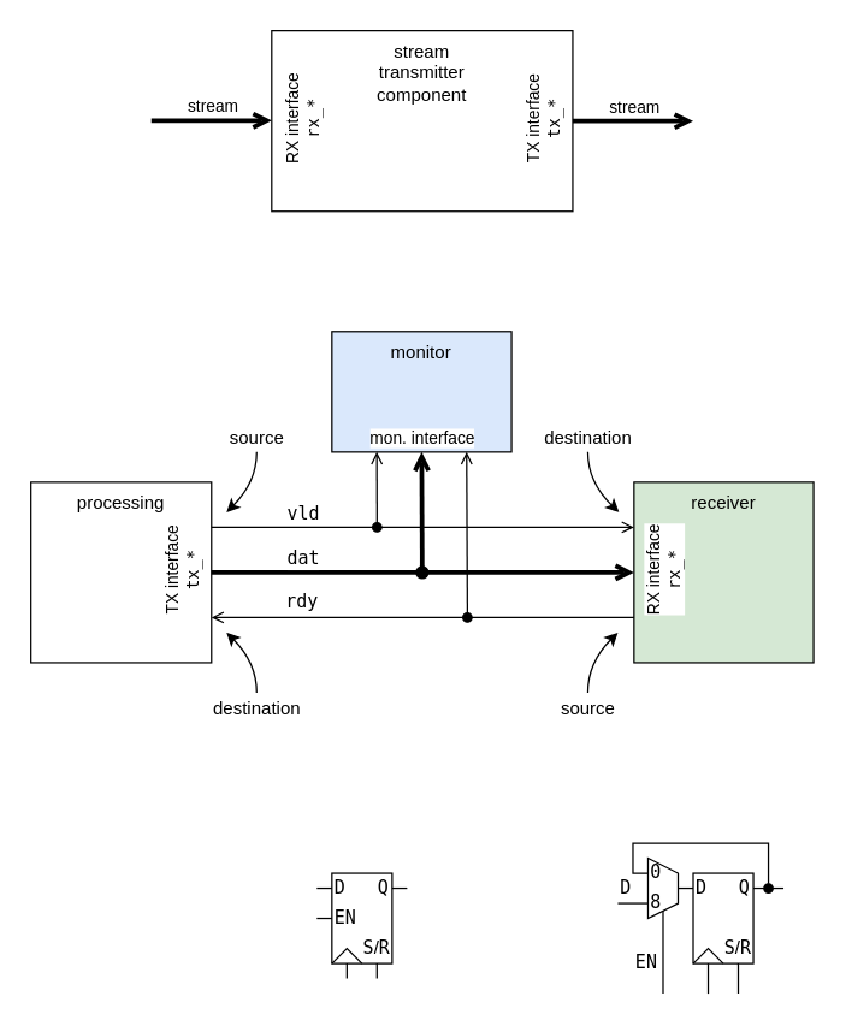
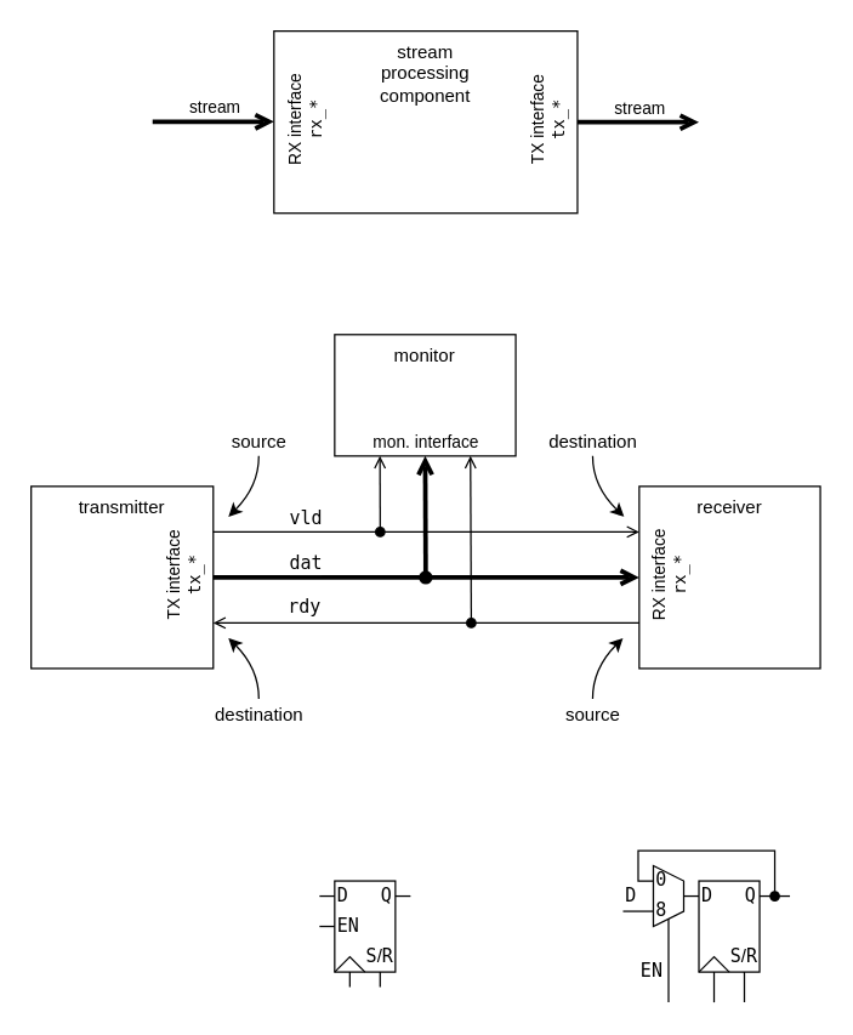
- <mxCell id="3" value="stream&lt;br&gt;transmitter&lt;br&gt;component" style="rounded=0;whiteSpace=wrap;html=1;verticalAlign=top;" parent="1" vertex="1"><mxGeometry x="180" y="20" width="200" height="120" as="geometry" /></mxCell>
+ <mxCell id="3" value="stream&lt;br&gt;processing&lt;br&gt;component" style="rounded=0;whiteSpace=wrap;html=1;verticalAlign=top;" parent="1" vertex="1"><mxGeometry x="180" y="20" width="200" height="120" as="geometry" /></mxCell>
- <mxCell id="22" value="monitor" style="rounded=0;whiteSpace=wrap;html=1;align=center;verticalAlign=top;fillColor=#dae8fc;" parent="1" vertex="1"><mxGeometry x="220" y="220" width="119.31" height="80" as="geometry" /></mxCell>
+ <mxCell id="22" value="monitor" style="rounded=0;whiteSpace=wrap;html=1;align=center;verticalAlign=top;" parent="1" vertex="1"><mxGeometry x="220" y="220" width="119.31" height="80" as="geometry" /></mxCell>
- <mxCell id="5" value="processing" style="rounded=0;whiteSpace=wrap;html=1;align=center;verticalAlign=top;" parent="1" vertex="1"><mxGeometry x="20" y="320" width="120" height="120" as="geometry" /></mxCell>
+ <mxCell id="5" value="transmitter" style="rounded=0;whiteSpace=wrap;html=1;align=center;verticalAlign=top;" parent="1" vertex="1"><mxGeometry x="20" y="320" width="120" height="120" as="geometry" /></mxCell>
- <mxCell id="4" value="receiver" style="rounded=0;whiteSpace=wrap;html=1;align=center;verticalAlign=top;fillColor=#d5e8d4;" parent="1" vertex="1"><mxGeometry x="420.69" y="320" width="119.31" height="120" as="geometry" /></mxCell>
+ <mxCell id="4" value="receiver" style="rounded=0;whiteSpace=wrap;html=1;align=center;verticalAlign=top;" parent="1" vertex="1"><mxGeometry x="420.69" y="320" width="119.31" height="120" as="geometry" /></mxCell>
